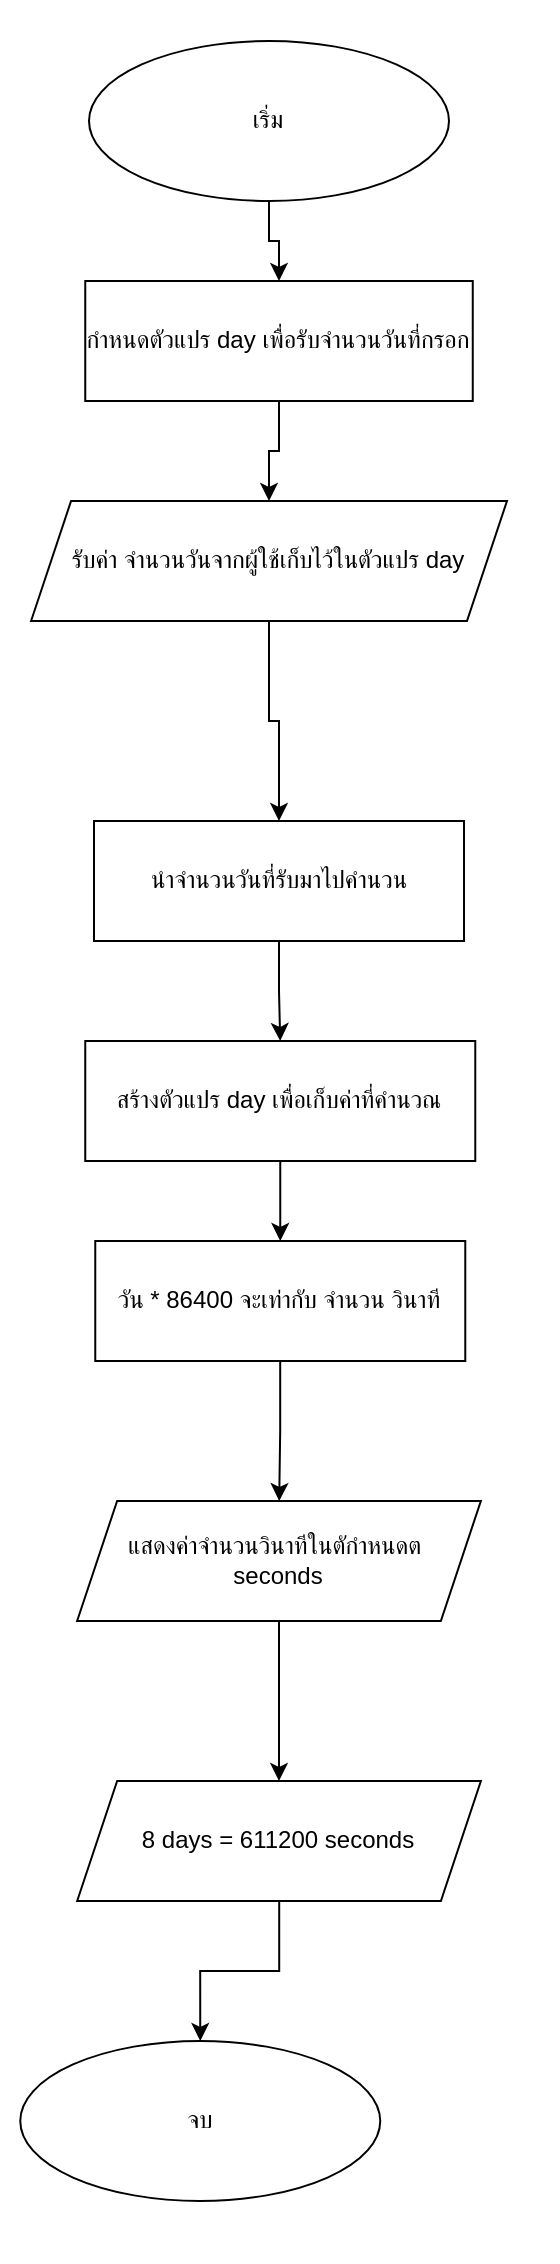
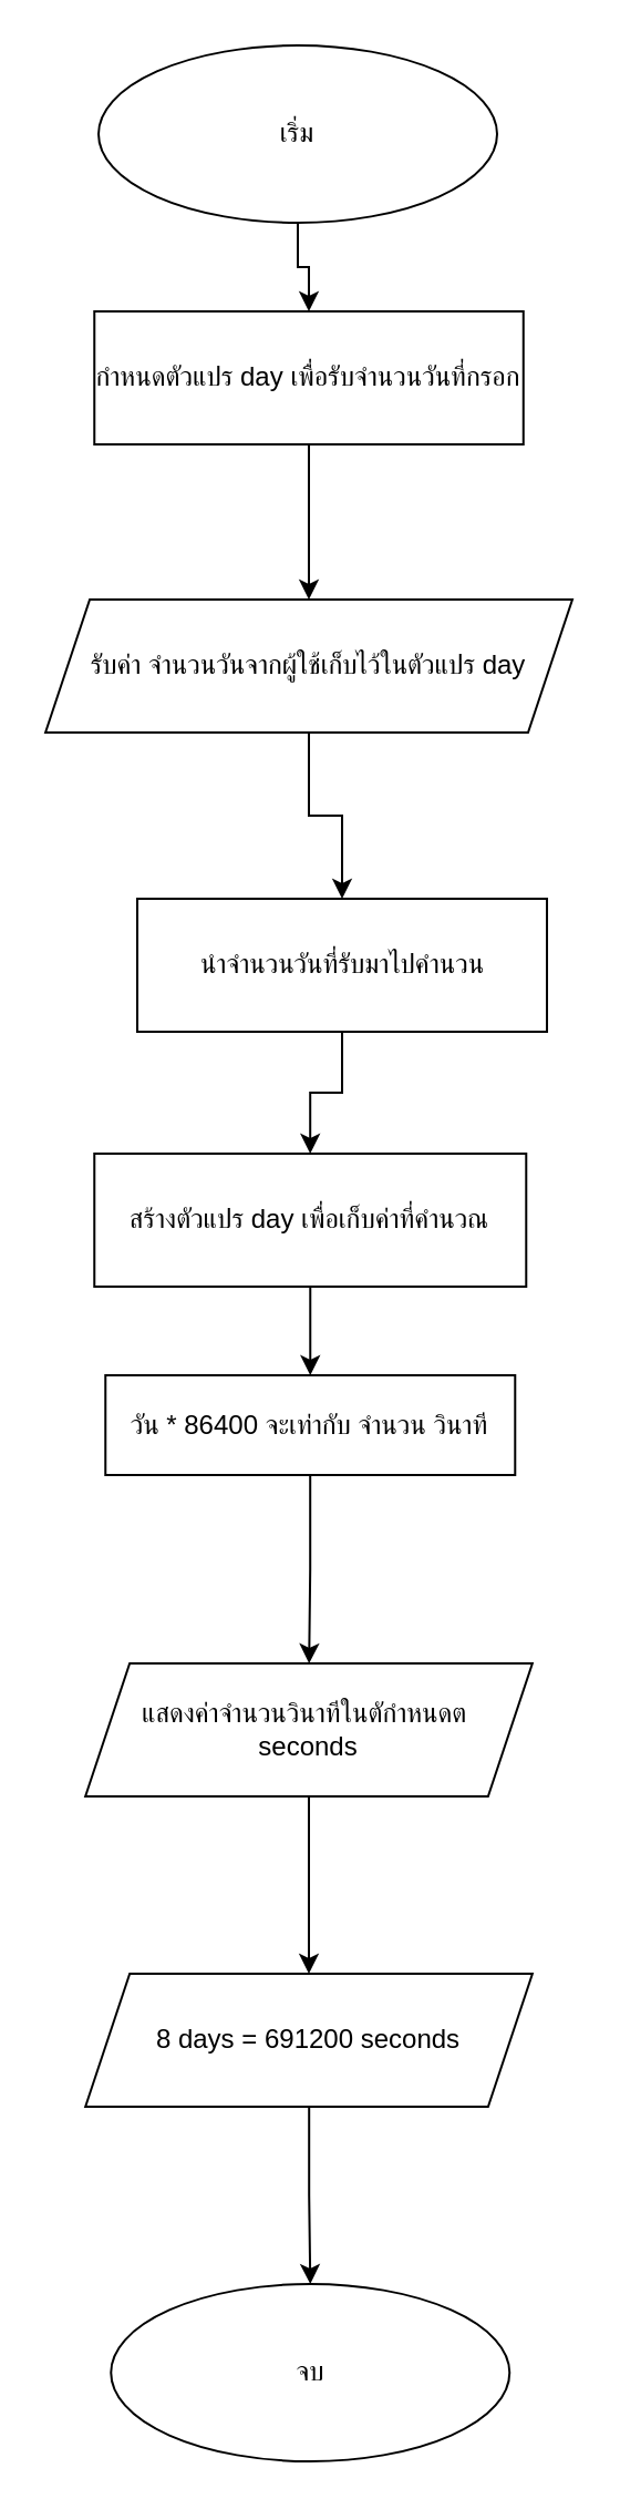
- <mxCell id="7" value="รับค่า จำนวนวันจากผู้ใช้เก็บไว้ในตัวแปร day" style="shape=parallelogram;perimeter=parallelogramPerimeter;whiteSpace=wrap;html=1;fixedSize=1;" vertex="1" parent="1"><mxGeometry x="15.03" y="250" width="237.96" height="60" as="geometry" /></mxCell>
+ <mxCell id="7" value="รับค่า จำนวนวันจากผู้ใช้เก็บไว้ในตัวแปร day" style="shape=parallelogram;perimeter=parallelogramPerimeter;whiteSpace=wrap;html=1;fixedSize=1;" vertex="1" parent="1"><mxGeometry x="20.03" y="270" width="237.96" height="60" as="geometry" /></mxCell>
- <mxCell id="9" value="นำจำนวนวันที่รับมาไปคำนวน" style="whiteSpace=wrap;html=1;" vertex="1" parent="1"><mxGeometry x="46.5" y="410" width="185.01" height="60" as="geometry" /></mxCell>
+ <mxCell id="9" value="นำจำนวนวันที่รับมาไปคำนวน" style="whiteSpace=wrap;html=1;" vertex="1" parent="1"><mxGeometry x="61.5" y="405" width="185.01" height="60" as="geometry" /></mxCell>
- <mxCell id="11" value="วัน * 86400 จะเท่ากับ จำนวน วินาที" style="whiteSpace=wrap;html=1;" vertex="1" parent="1"><mxGeometry x="47.13" y="620" width="185.01" height="60" as="geometry" /></mxCell>
+ <mxCell id="11" value="วัน * 86400 จะเท่ากับ จำนวน วินาที" style="whiteSpace=wrap;html=1;" vertex="1" parent="1"><mxGeometry x="47.13" y="620" width="185.01" height="45" as="geometry" /></mxCell>
- <mxCell id="17" value="8 days = 611200 seconds" style="shape=parallelogram;perimeter=parallelogramPerimeter;whiteSpace=wrap;html=1;fixedSize=1;" vertex="1" parent="1"><mxGeometry x="38.08" y="890" width="201.87" height="60" as="geometry" /></mxCell>
+ <mxCell id="17" value="8 days = 691200 seconds" style="shape=parallelogram;perimeter=parallelogramPerimeter;whiteSpace=wrap;html=1;fixedSize=1;" vertex="1" parent="1"><mxGeometry x="38.08" y="890" width="201.87" height="60" as="geometry" /></mxCell>
- <mxCell id="18" value="จบ" style="ellipse;whiteSpace=wrap;html=1;fillColor=default;strokeWidth=1;" vertex="1" parent="1"><mxGeometry x="9.63" y="1020" width="180" height="80" as="geometry" /></mxCell>
+ <mxCell id="18" value="จบ" style="ellipse;whiteSpace=wrap;html=1;fillColor=default;strokeWidth=1;" vertex="1" parent="1"><mxGeometry x="49.63" y="1030" width="180" height="80" as="geometry" /></mxCell>
